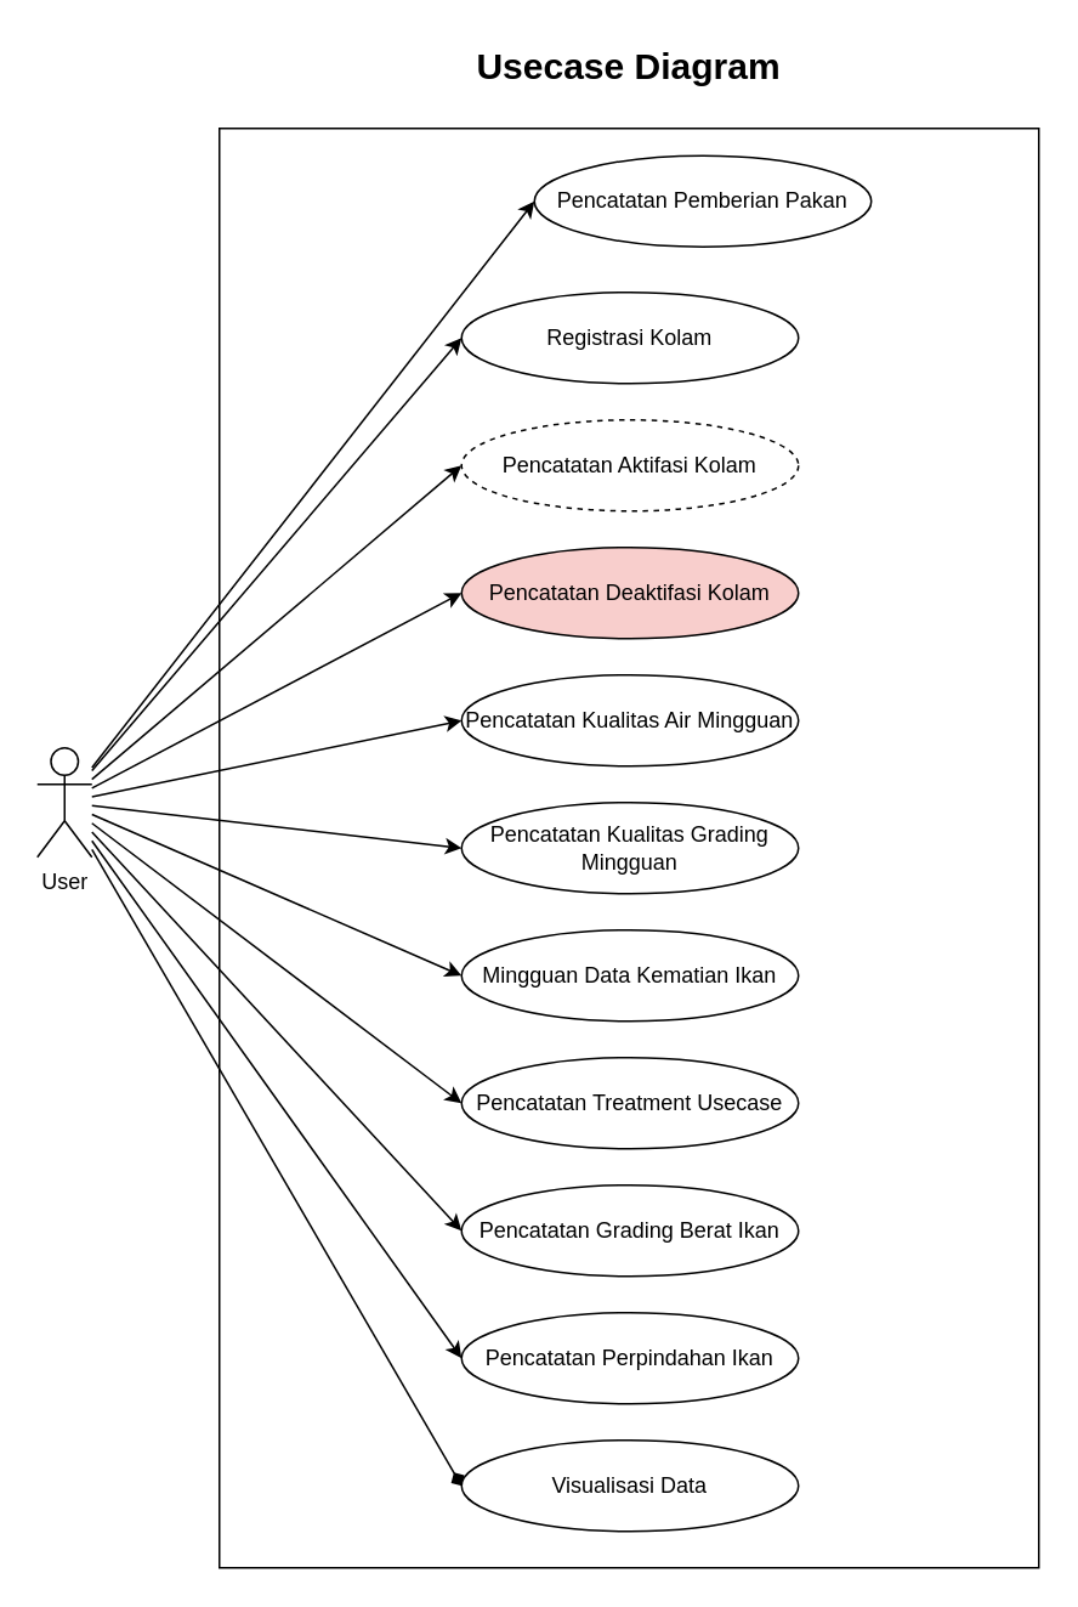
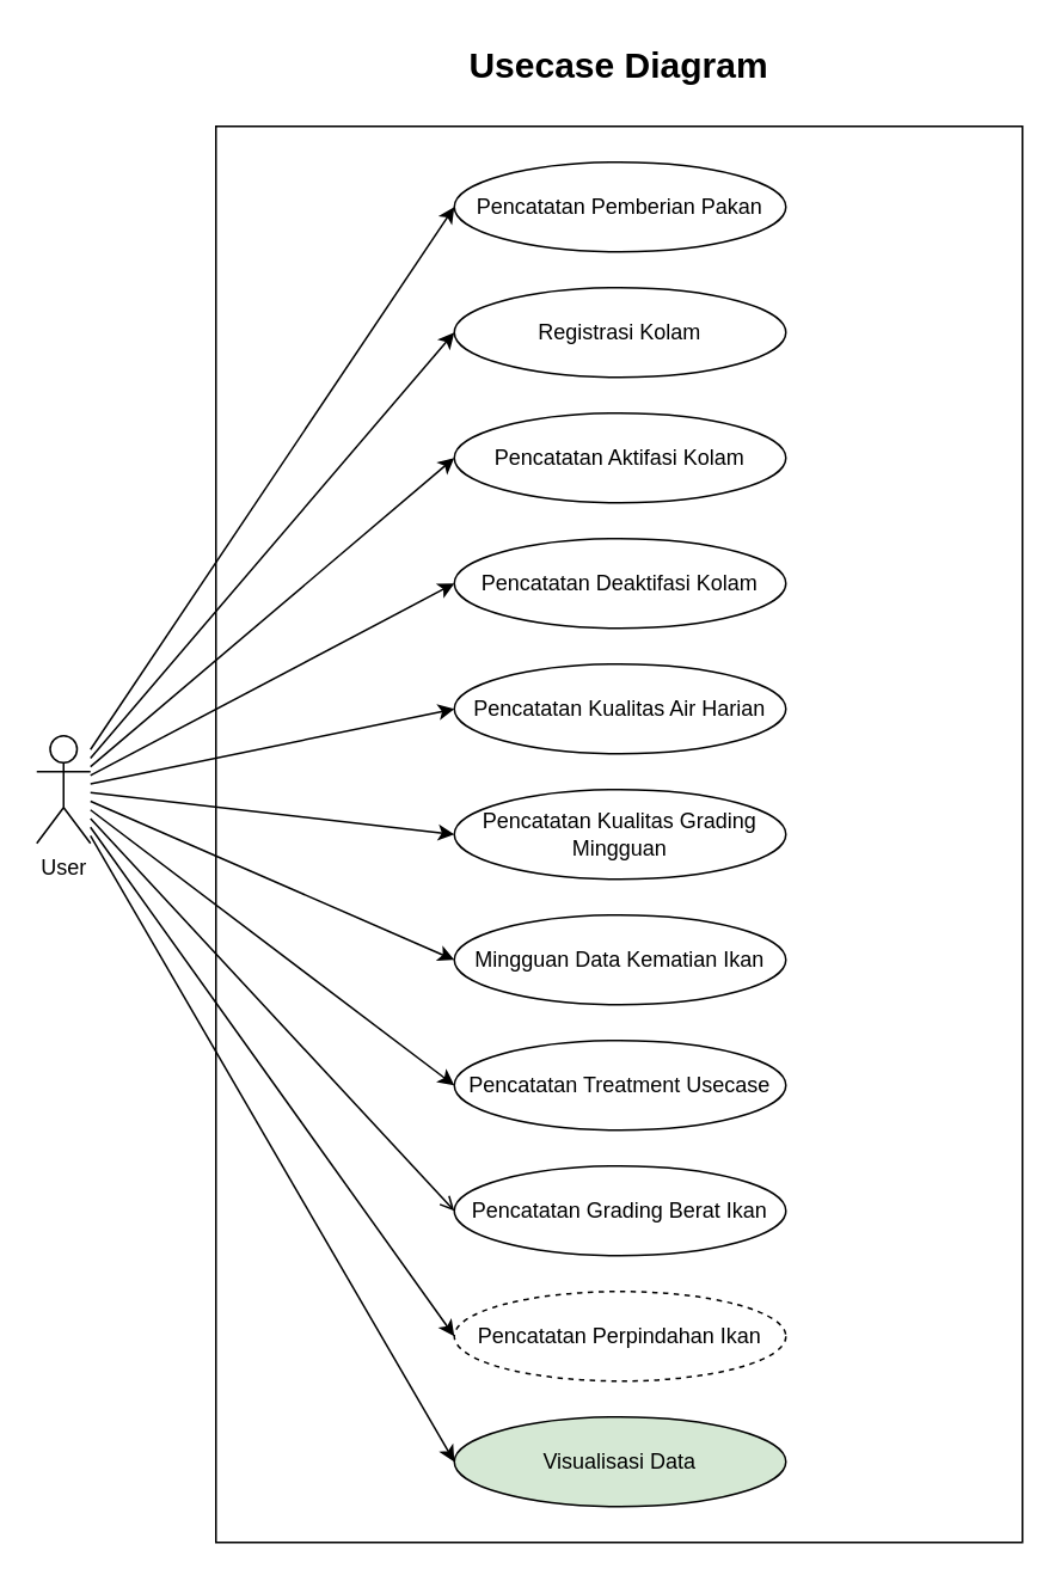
- <mxCell id="15" value="Pencatatan Pemberian Pakan" style="ellipse;whiteSpace=wrap;html=1;" parent="1" vertex="1"><mxGeometry x="293" y="85" width="185" height="50" as="geometry" /></mxCell>
+ <mxCell id="15" value="Pencatatan Pemberian Pakan" style="ellipse;whiteSpace=wrap;html=1;" parent="1" vertex="1"><mxGeometry x="253" y="90" width="185" height="50" as="geometry" /></mxCell>
- <mxCell id="17" value="Pencatatan Aktifasi Kolam" style="ellipse;whiteSpace=wrap;html=1;dashed=1;" parent="1" vertex="1"><mxGeometry x="253" y="230" width="185" height="50" as="geometry" /></mxCell>
+ <mxCell id="17" value="Pencatatan Aktifasi Kolam" style="ellipse;whiteSpace=wrap;html=1;" parent="1" vertex="1"><mxGeometry x="253" y="230" width="185" height="50" as="geometry" /></mxCell>
- <mxCell id="18" value="Pencatatan Deaktifasi Kolam" style="ellipse;whiteSpace=wrap;html=1;fillColor=#f8cecc;" parent="1" vertex="1"><mxGeometry x="253" y="300" width="185" height="50" as="geometry" /></mxCell>
+ <mxCell id="18" value="Pencatatan Deaktifasi Kolam" style="ellipse;whiteSpace=wrap;html=1;" parent="1" vertex="1"><mxGeometry x="253" y="300" width="185" height="50" as="geometry" /></mxCell>
- <mxCell id="19" value="Pencatatan Kualitas Air Mingguan" style="ellipse;whiteSpace=wrap;html=1;" parent="1" vertex="1"><mxGeometry x="253" y="370" width="185" height="50" as="geometry" /></mxCell>
+ <mxCell id="19" value="Pencatatan Kualitas Air Harian" style="ellipse;whiteSpace=wrap;html=1;" parent="1" vertex="1"><mxGeometry x="253" y="370" width="185" height="50" as="geometry" /></mxCell>
- <mxCell id="11" style="edgeStyle=none;rounded=0;orthogonalLoop=1;jettySize=auto;html=1;entryX=0;entryY=0.5;entryDx=0;entryDy=0;" parent="1" source="14" target="23" edge="1"><mxGeometry relative="1" as="geometry" /></mxCell>
+ <mxCell id="11" style="edgeStyle=none;rounded=0;orthogonalLoop=1;jettySize=auto;html=1;entryX=0;entryY=0.5;entryDx=0;entryDy=0;endArrow=open;" parent="1" source="14" target="23" edge="1"><mxGeometry relative="1" as="geometry" /></mxCell>
- <mxCell id="24" value="Pencatatan Perpindahan Ikan" style="ellipse;whiteSpace=wrap;html=1;" parent="1" vertex="1"><mxGeometry x="253" y="720" width="185" height="50" as="geometry" /></mxCell>
+ <mxCell id="24" value="Pencatatan Perpindahan Ikan" style="ellipse;whiteSpace=wrap;html=1;dashed=1;" parent="1" vertex="1"><mxGeometry x="253" y="720" width="185" height="50" as="geometry" /></mxCell>
- <mxCell id="13" style="rounded=0;orthogonalLoop=1;jettySize=auto;html=1;entryX=0;entryY=0.5;entryDx=0;entryDy=0;endArrow=diamond;" edge="1" parent="1" source="14" target="26"><mxGeometry relative="1" as="geometry" /></mxCell>
+ <mxCell id="13" style="rounded=0;orthogonalLoop=1;jettySize=auto;html=1;entryX=0;entryY=0.5;entryDx=0;entryDy=0;" edge="1" parent="1" source="14" target="26"><mxGeometry relative="1" as="geometry" /></mxCell>
- <mxCell id="26" value="Visualisasi Data" style="ellipse;whiteSpace=wrap;html=1;" vertex="1" parent="1"><mxGeometry x="253" y="790" width="185" height="50" as="geometry" /></mxCell>
+ <mxCell id="26" value="Visualisasi Data" style="ellipse;whiteSpace=wrap;html=1;fillColor=#d5e8d4;" vertex="1" parent="1"><mxGeometry x="253" y="790" width="185" height="50" as="geometry" /></mxCell>
